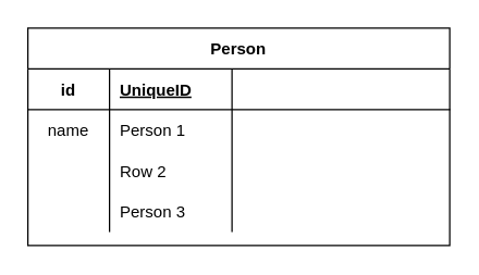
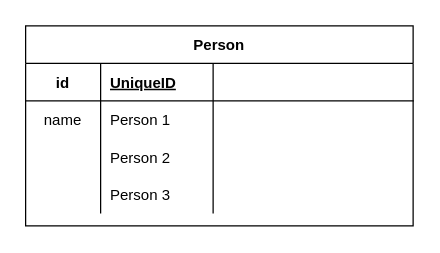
- <mxCell id="13" value="Row 2" style="shape=partialRectangle;connectable=0;fillColor=none;top=0;left=0;bottom=0;right=0;align=left;spacingLeft=6;overflow=hidden;" vertex="1" parent="11"><mxGeometry x="60" width="90" height="30" as="geometry" /></mxCell>
+ <mxCell id="13" value="Person 2" style="shape=partialRectangle;connectable=0;fillColor=none;top=0;left=0;bottom=0;right=0;align=left;spacingLeft=6;overflow=hidden;" vertex="1" parent="11"><mxGeometry x="60" width="90" height="30" as="geometry" /></mxCell>
